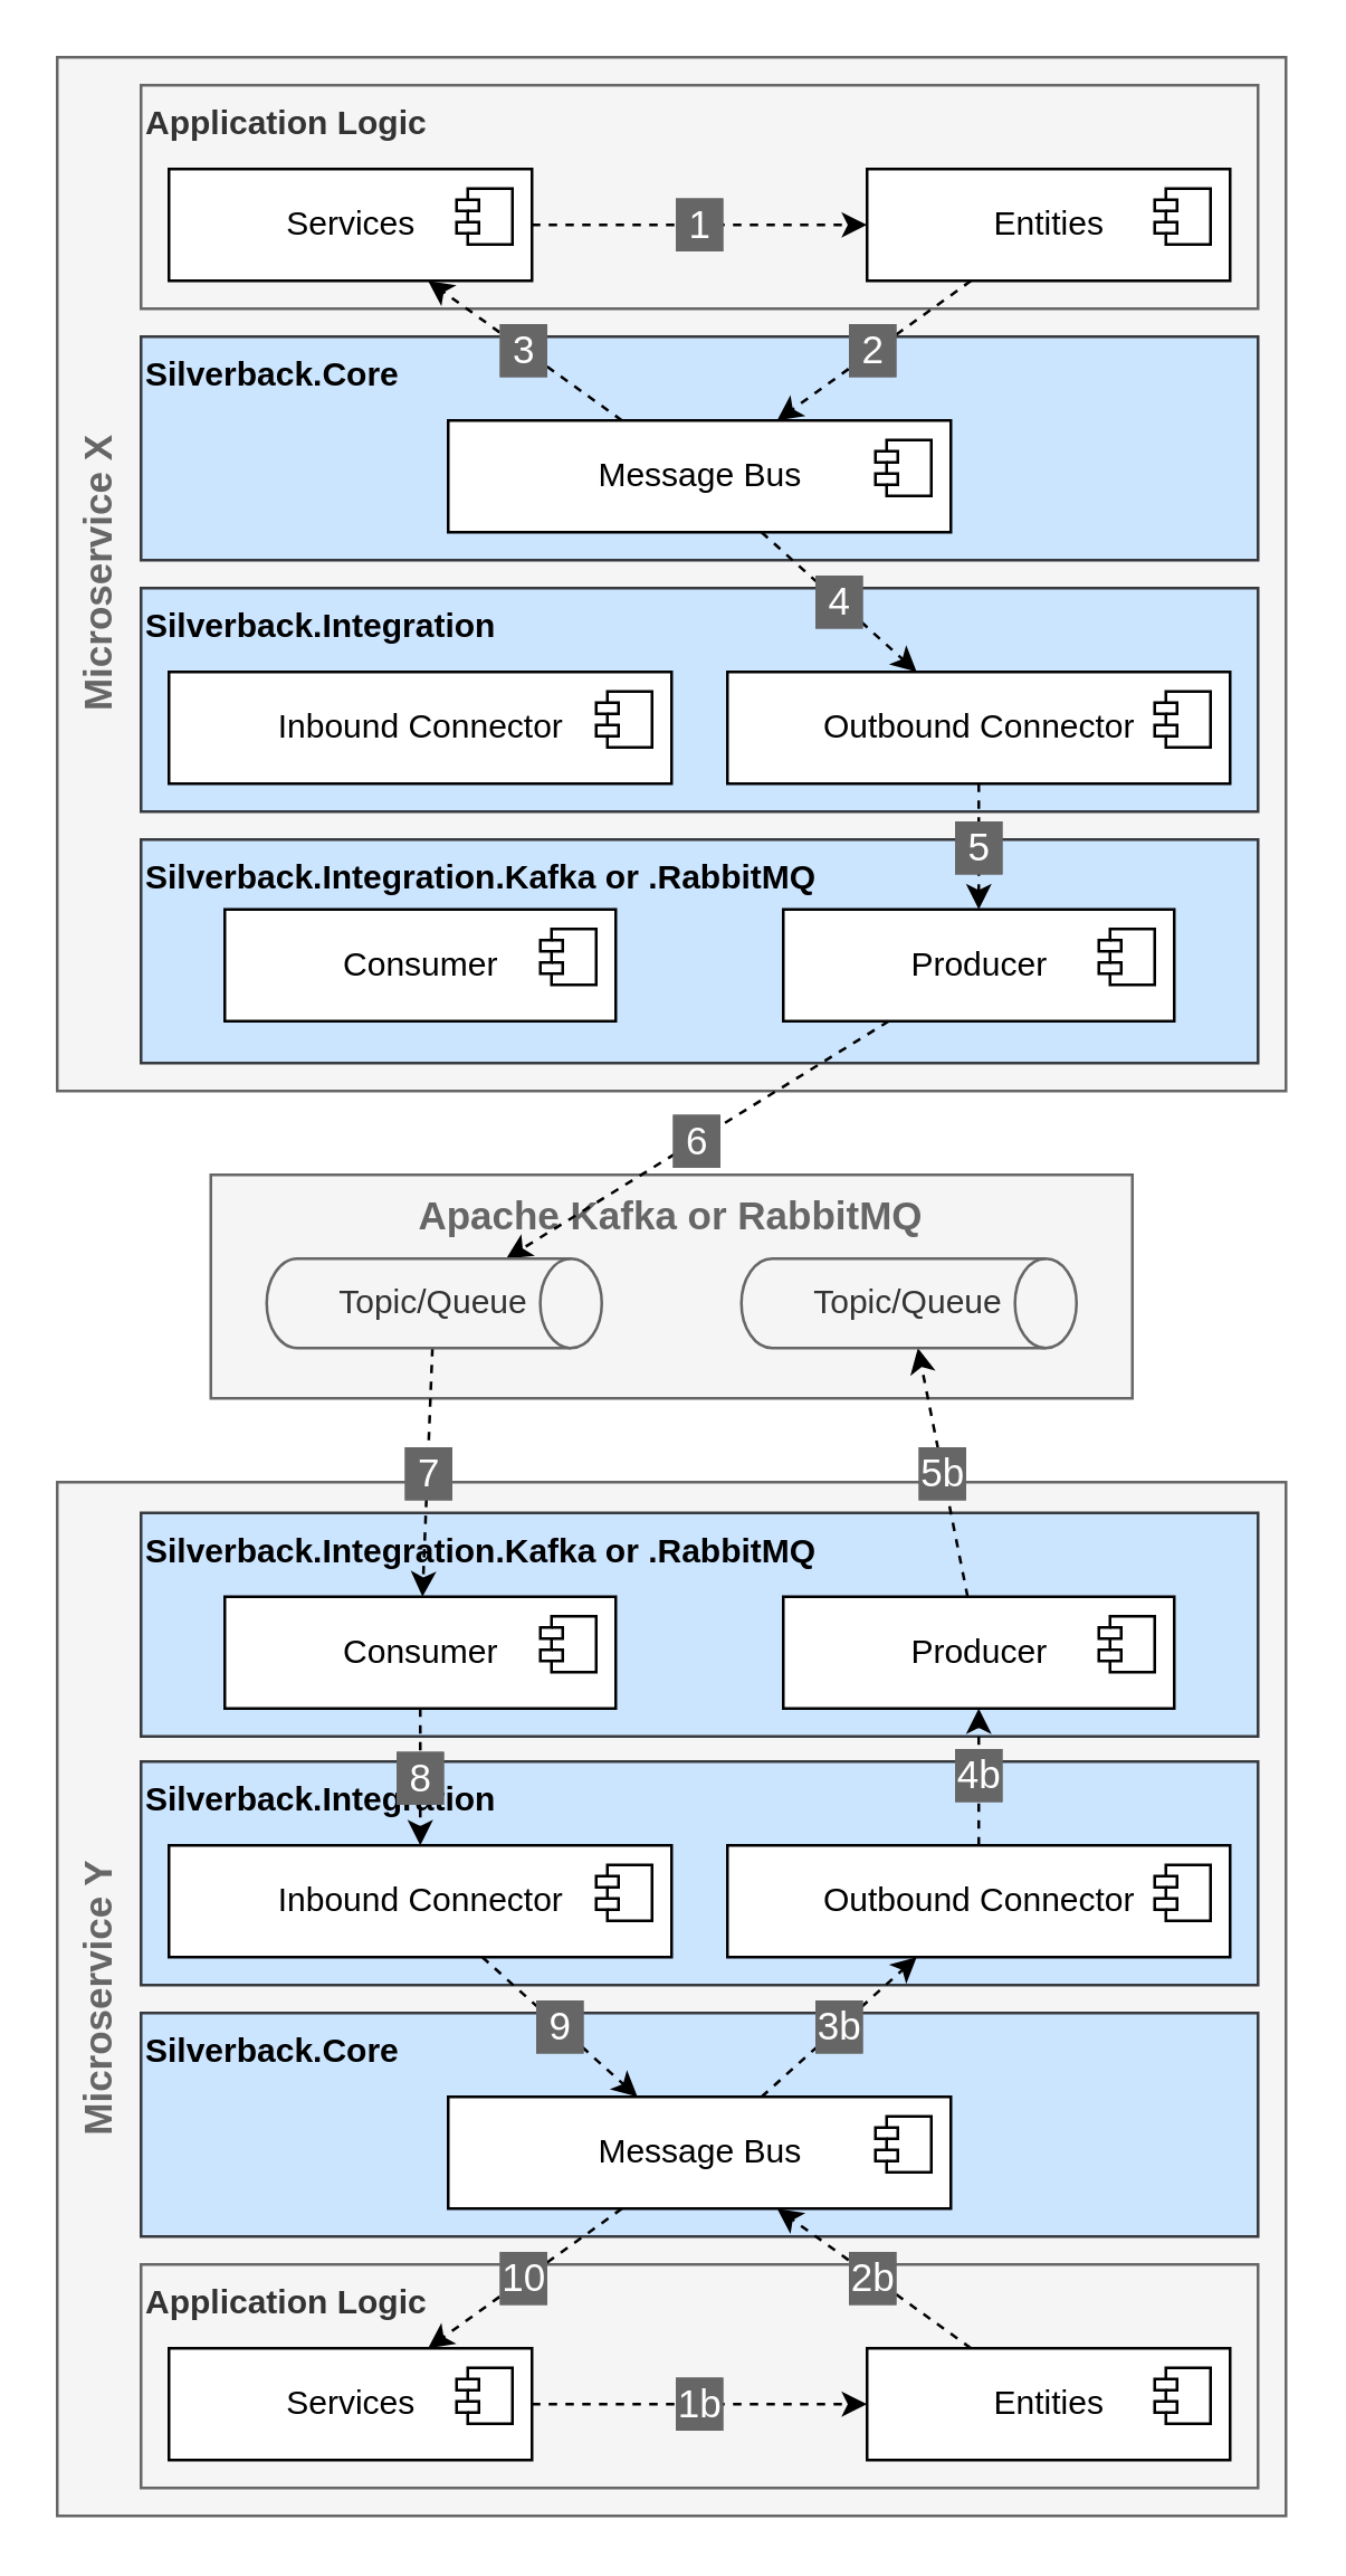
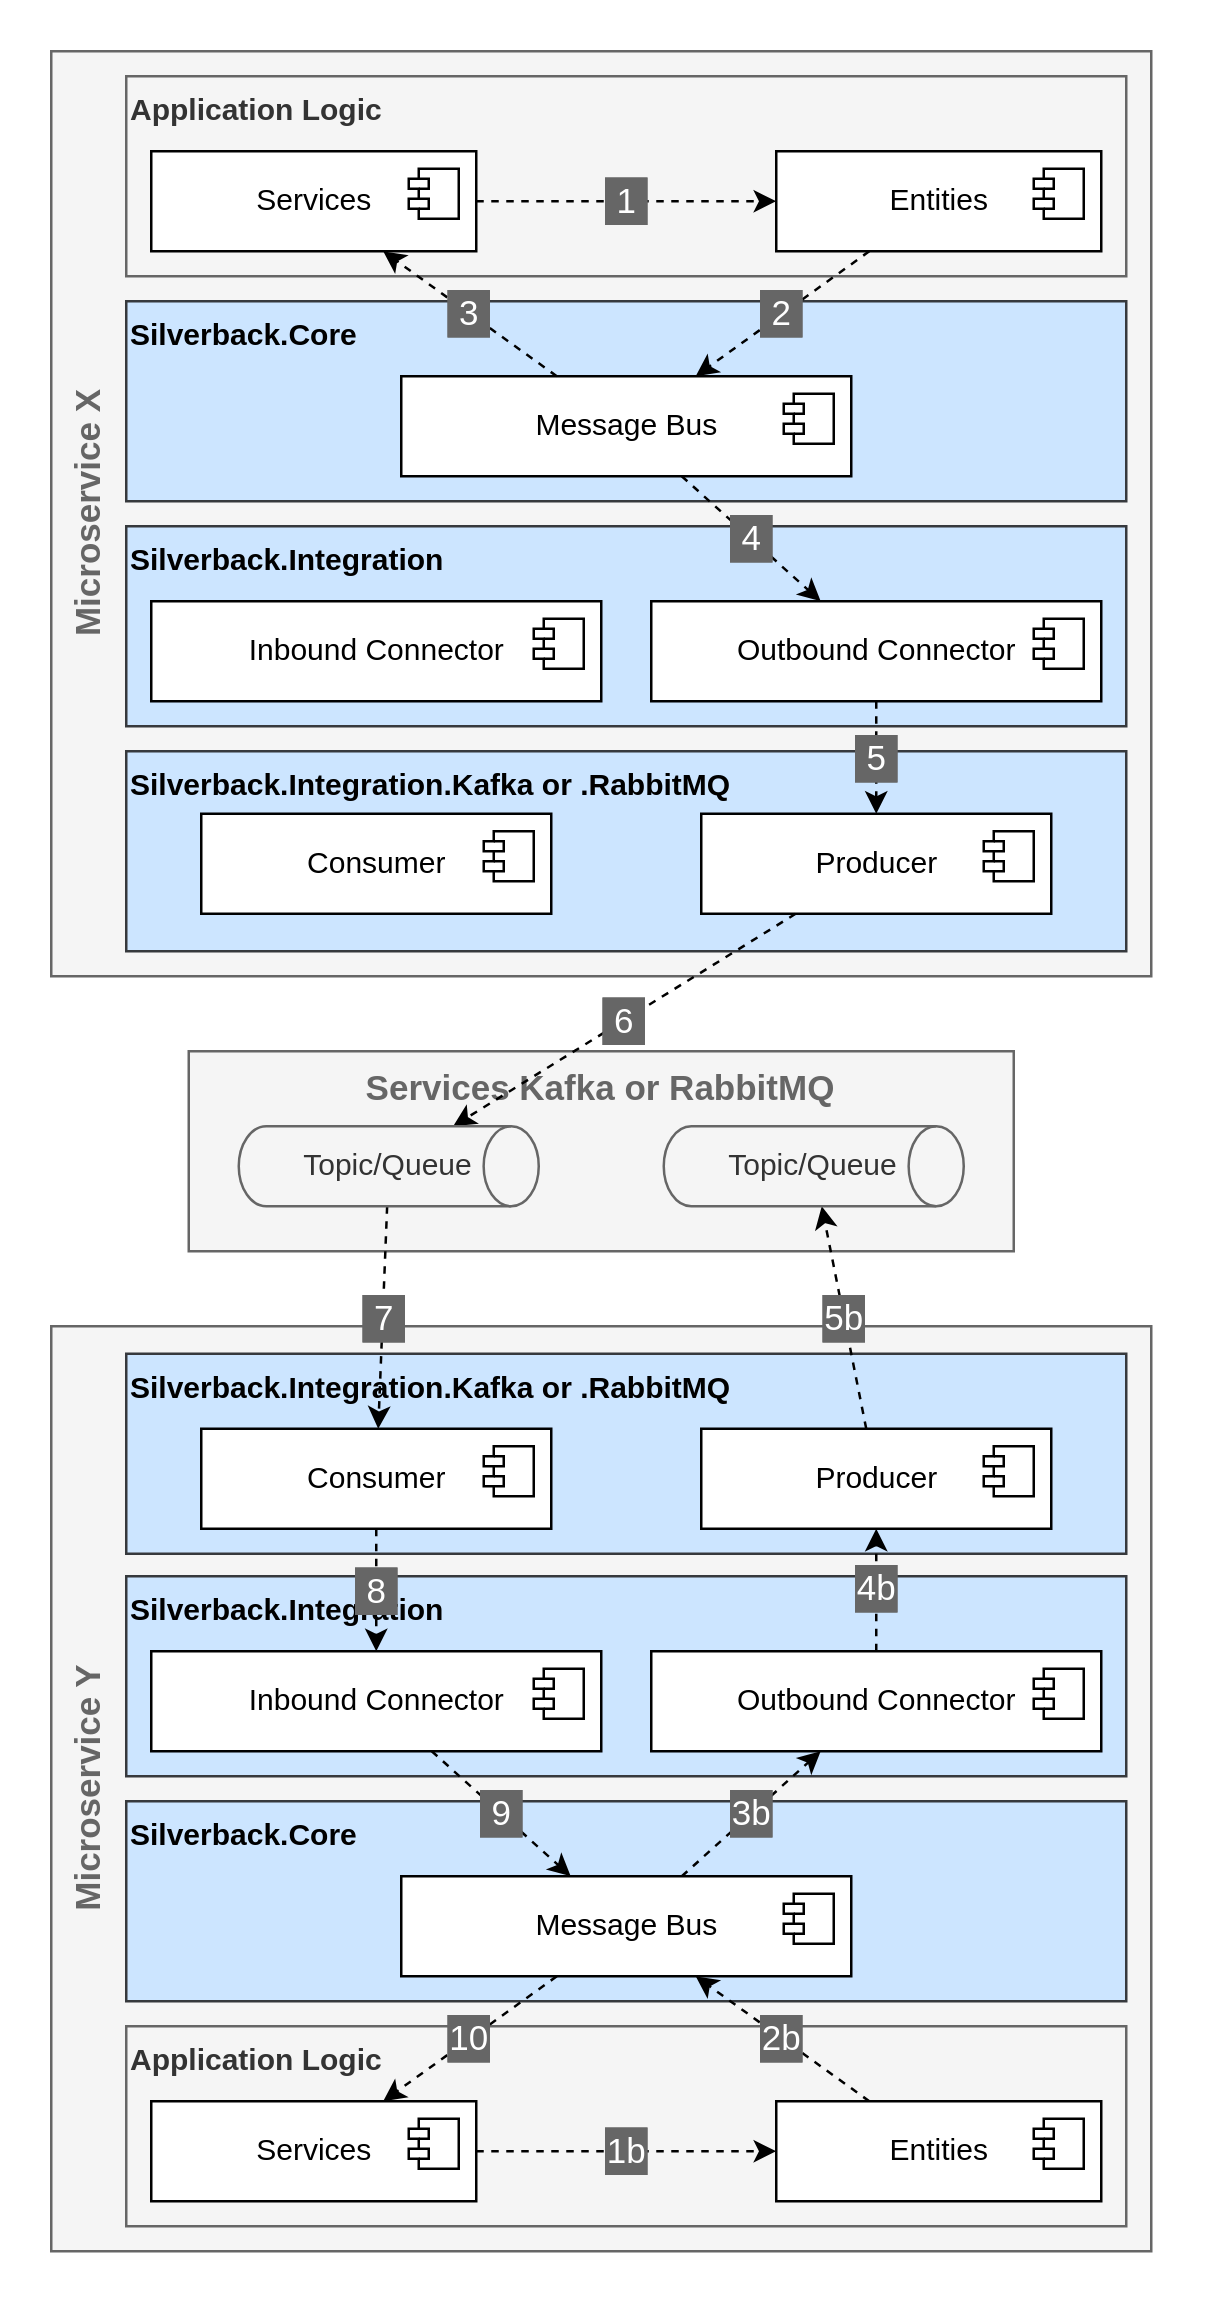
- <mxCell id="3" value="Apache Kafka or RabbitMQ" style="rounded=0;whiteSpace=wrap;shadow=0;verticalAlign=top;glass=0;fillColor=#f5f5f5;strokeColor=#666666;fontStyle=1;fontColor=#666666;align=center;horizontal=1;fontSize=14;html=1;" vertex="1" parent="1"><mxGeometry x="75" y="420" width="330" height="80" as="geometry" /></mxCell>
+ <mxCell id="3" value="Services Kafka or RabbitMQ" style="rounded=0;whiteSpace=wrap;shadow=0;verticalAlign=top;glass=0;fillColor=#f5f5f5;strokeColor=#666666;fontStyle=1;fontColor=#666666;align=center;horizontal=1;fontSize=14;html=1;" vertex="1" parent="1"><mxGeometry x="75" y="420" width="330" height="80" as="geometry" /></mxCell>
